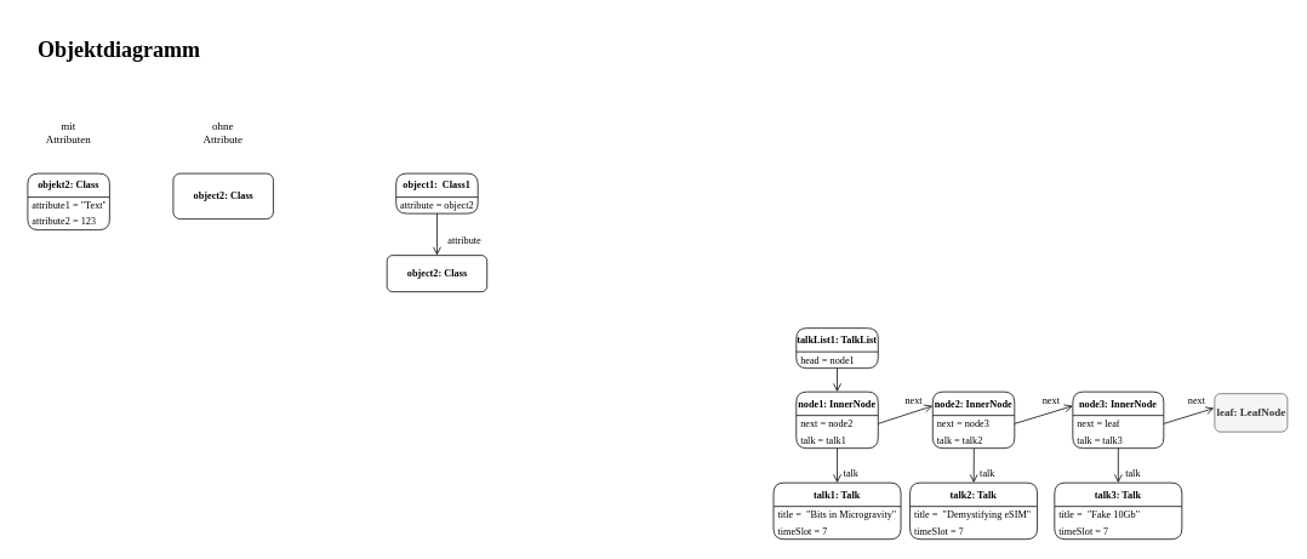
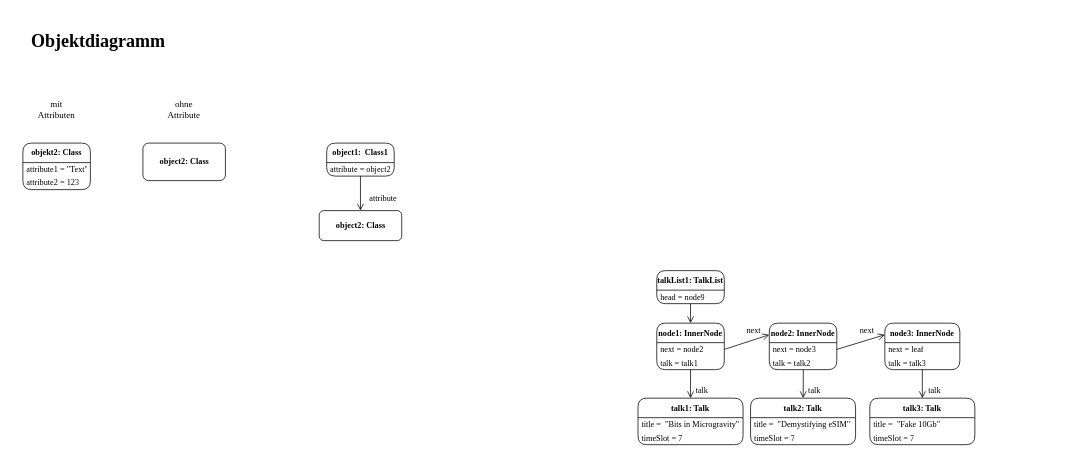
- <mxCell id="21" value="head = node1" style="text;strokeColor=none;fillColor=none;align=left;verticalAlign=middle;spacingLeft=3;spacingRight=4;overflow=hidden;rotatable=0;points=[[0,0.5],[1,0.5]];portConstraint=eastwest;fontFamily=Alegreya;fontSize=11;fontStyle=0;html=1;imageWidth=24;imageHeight=24;comic=0;imageAspect=0;" vertex="1" parent="20"><mxGeometry y="26" width="90" height="18" as="geometry" /></mxCell>
+ <mxCell id="21" value="head = node9" style="text;strokeColor=none;fillColor=none;align=left;verticalAlign=middle;spacingLeft=3;spacingRight=4;overflow=hidden;rotatable=0;points=[[0,0.5],[1,0.5]];portConstraint=eastwest;fontFamily=Alegreya;fontSize=11;fontStyle=0;html=1;imageWidth=24;imageHeight=24;comic=0;imageAspect=0;" vertex="1" parent="20"><mxGeometry y="26" width="90" height="18" as="geometry" /></mxCell>
- <mxCell id="2" value="leaf: LeafNode" style="html=1;rounded=1;fontFamily=Alegreya Sans;fontSource=https%3A%2F%2Ffonts.googleapis.com%2Fcss%3Ffamily%3DAlegreya%2BSans;fontStyle=1;fillColor=#f5f5f5;strokeColor=#666666;fontColor=#333333;" vertex="1" parent="1"><mxGeometry x="1335" y="432" width="80" height="42" as="geometry" /></mxCell>
- <mxCell id="16" value="next" style="endArrow=open;endFill=1;endSize=7;html=1;fontFamily=Alegreya Sans;fontSource=https%3A%2F%2Ffonts.googleapis.com%2Fcss%3Ffamily%3DAlegreya%2BSans;exitX=1;exitY=0.5;exitDx=0;exitDy=0;entryX=-0.008;entryY=0.381;entryDx=0;entryDy=0;entryPerimeter=0;" edge="1" parent="1" source="12" target="2"><mxGeometry x="0.442" y="13" width="160" relative="1" as="geometry"><mxPoint x="1085" y="475" as="sourcePoint" /><mxPoint x="1214.37" y="442.44" as="targetPoint" /><mxPoint as="offset" /></mxGeometry></mxCell>
